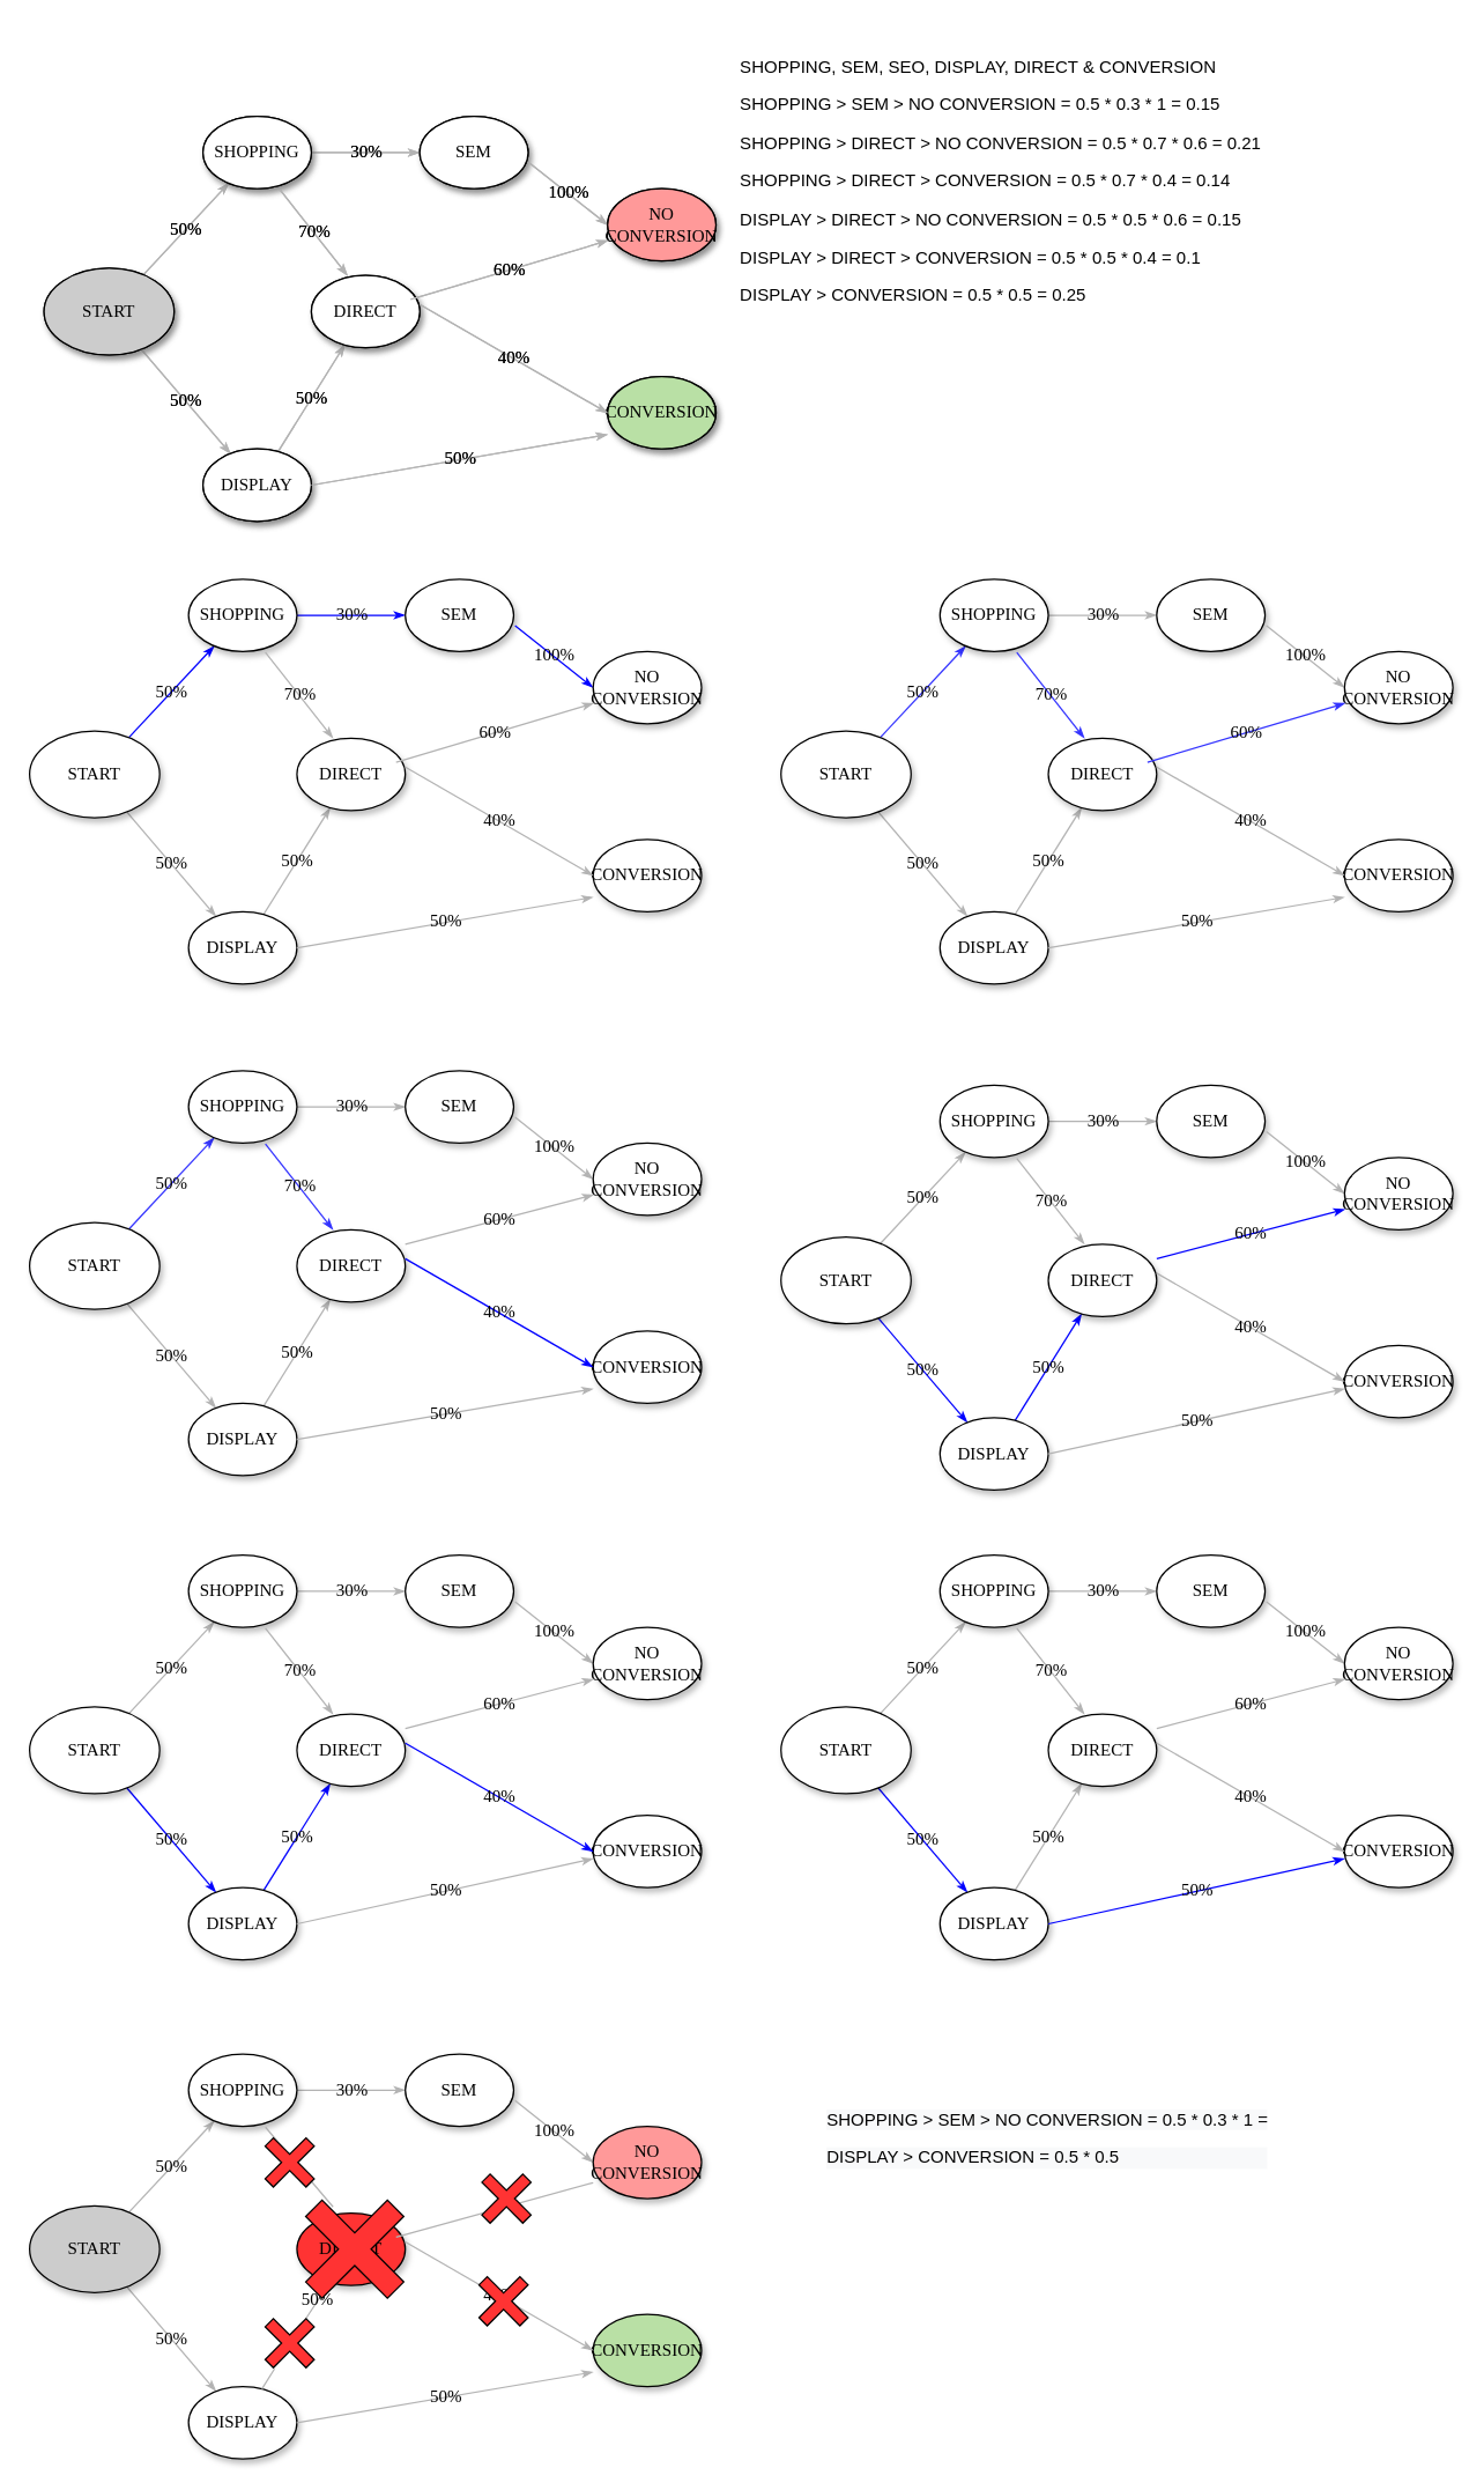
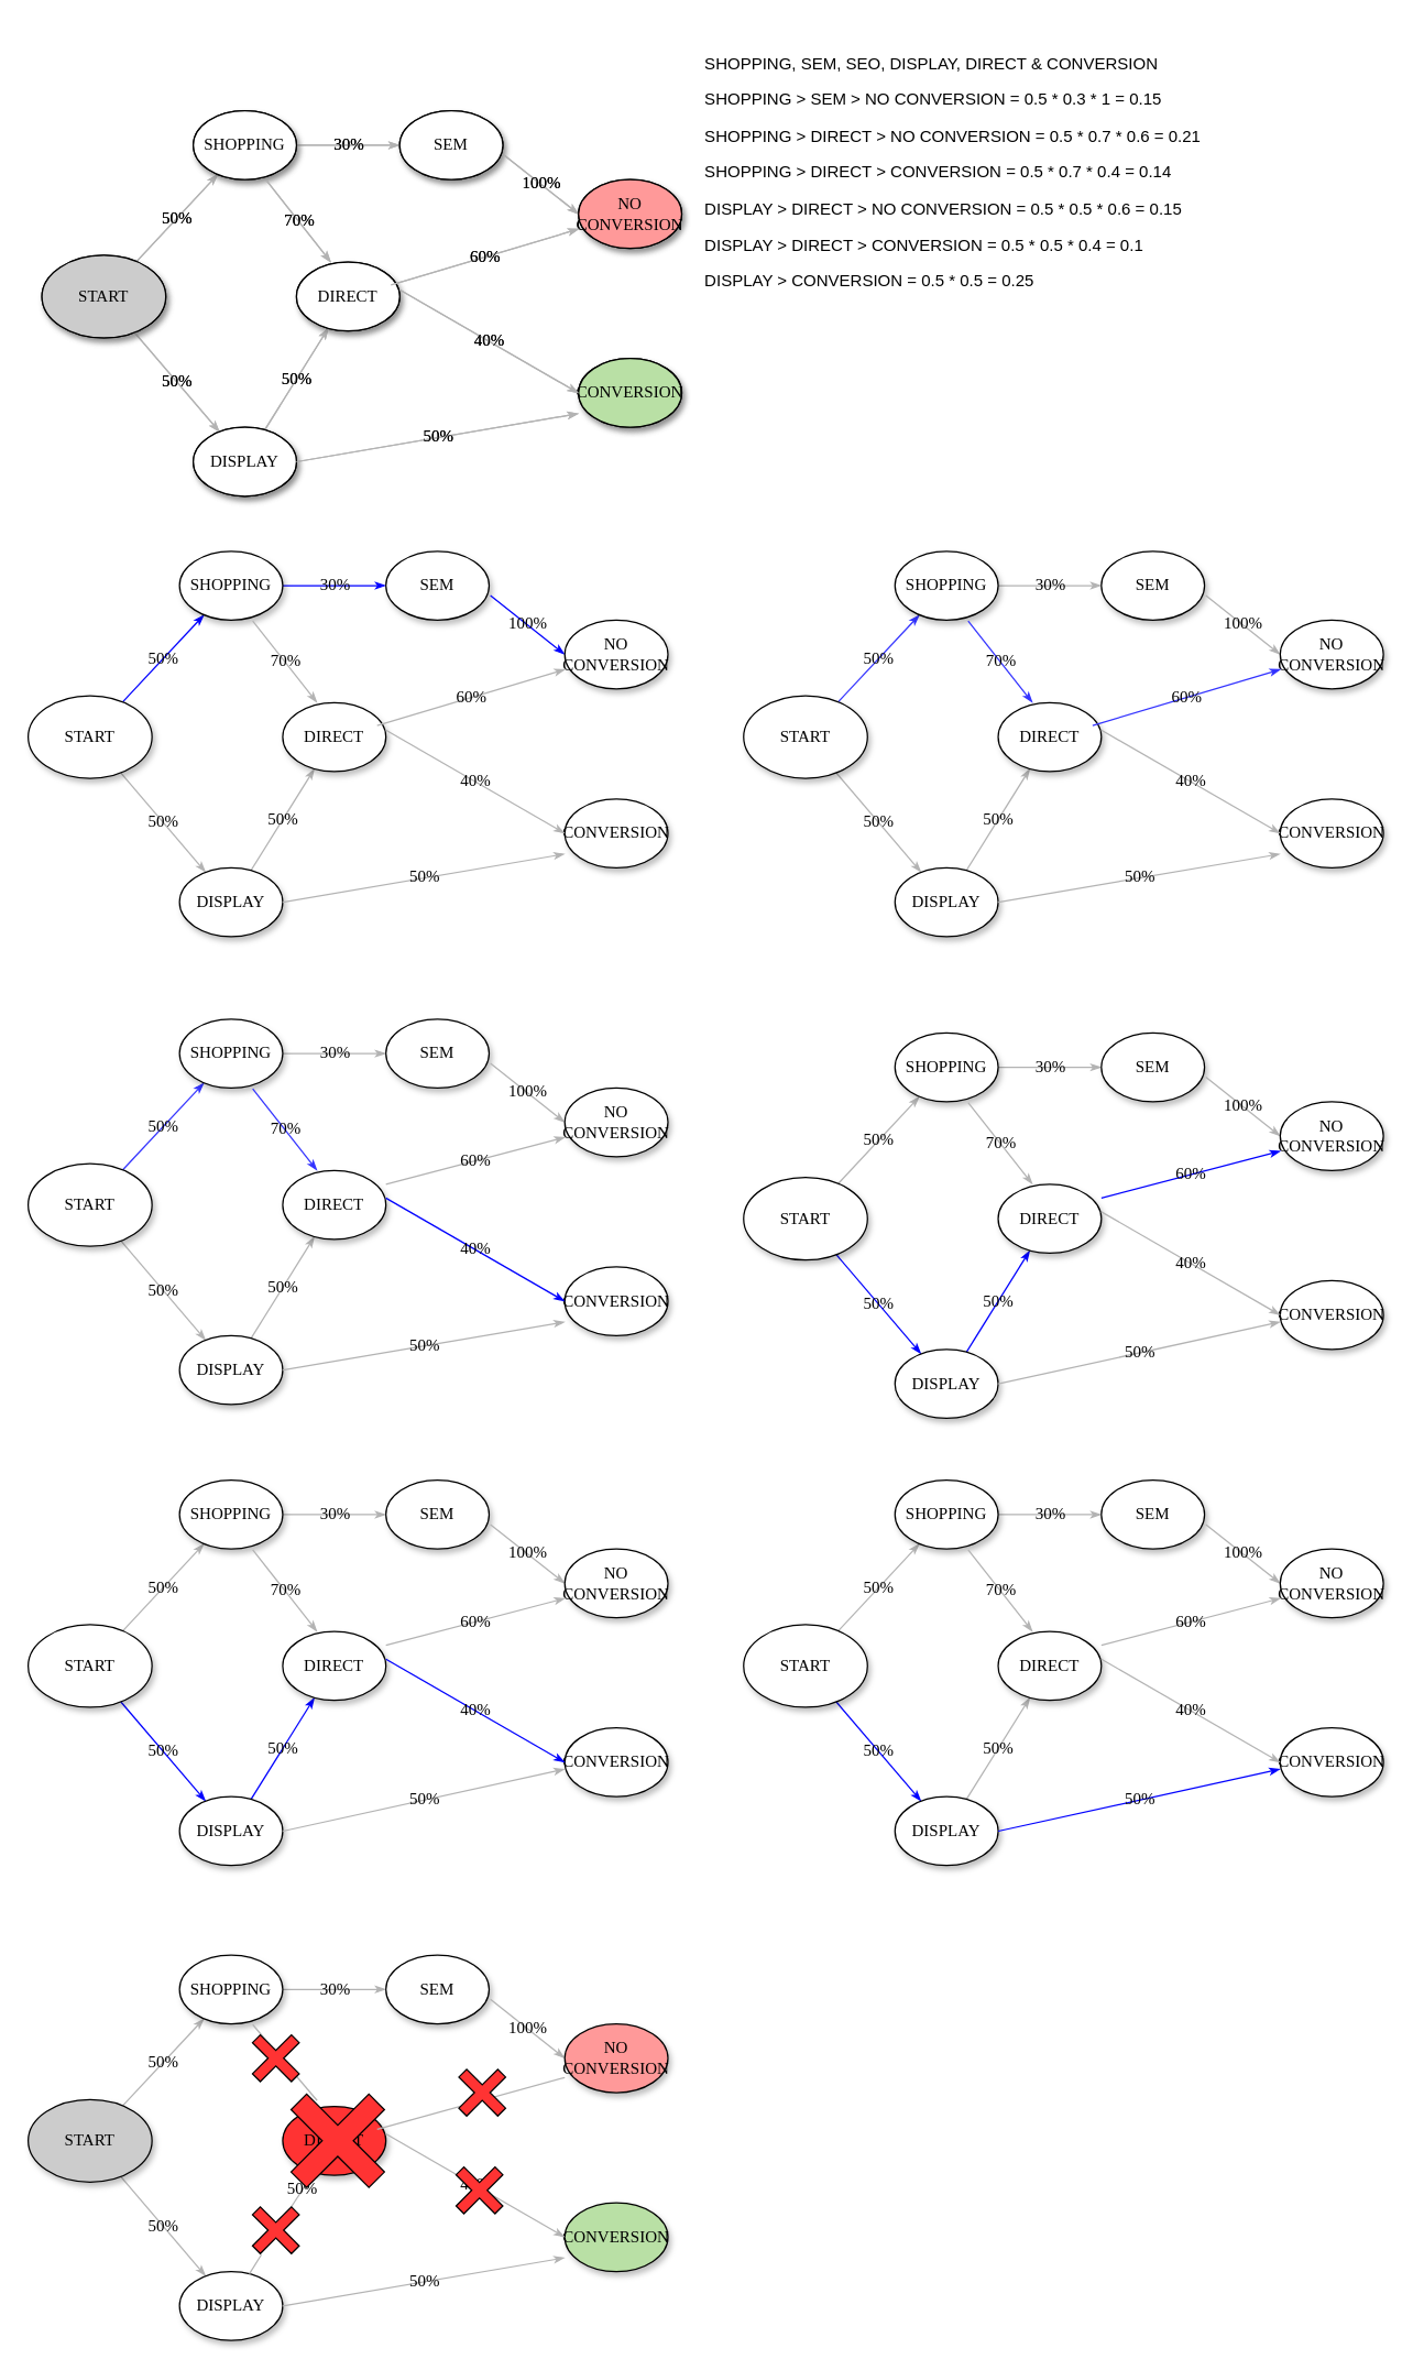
- <mxCell id="137" value="&lt;p class=&quot;graf graf--p&quot; style=&quot;color: rgb(0 , 0 , 0) ; font-family: &amp;#34;helvetica&amp;#34; ; font-size: 12px ; font-style: normal ; font-weight: 400 ; letter-spacing: normal ; text-align: left ; text-indent: 0px ; text-transform: none ; word-spacing: 0px ; background-color: rgb(248 , 249 , 250)&quot;&gt;SHOPPING &amp;gt; SEM &amp;gt; NO CONVERSION = 0.5 * 0.3 * 1 =&lt;/p&gt;&lt;p class=&quot;graf graf--p&quot; style=&quot;color: rgb(0 , 0 , 0) ; font-family: &amp;#34;helvetica&amp;#34; ; font-size: 12px ; font-style: normal ; font-weight: 400 ; letter-spacing: normal ; text-align: left ; text-indent: 0px ; text-transform: none ; word-spacing: 0px ; background-color: rgb(248 , 249 , 250)&quot;&gt;DISPLAY &amp;gt; CONVERSION = 0.5 * 0.5&lt;/p&gt;" style="text;whiteSpace=wrap;html=1;" vertex="1" parent="1"><mxGeometry x="570" y="1440" width="360" height="180" as="geometry" /></mxCell>
